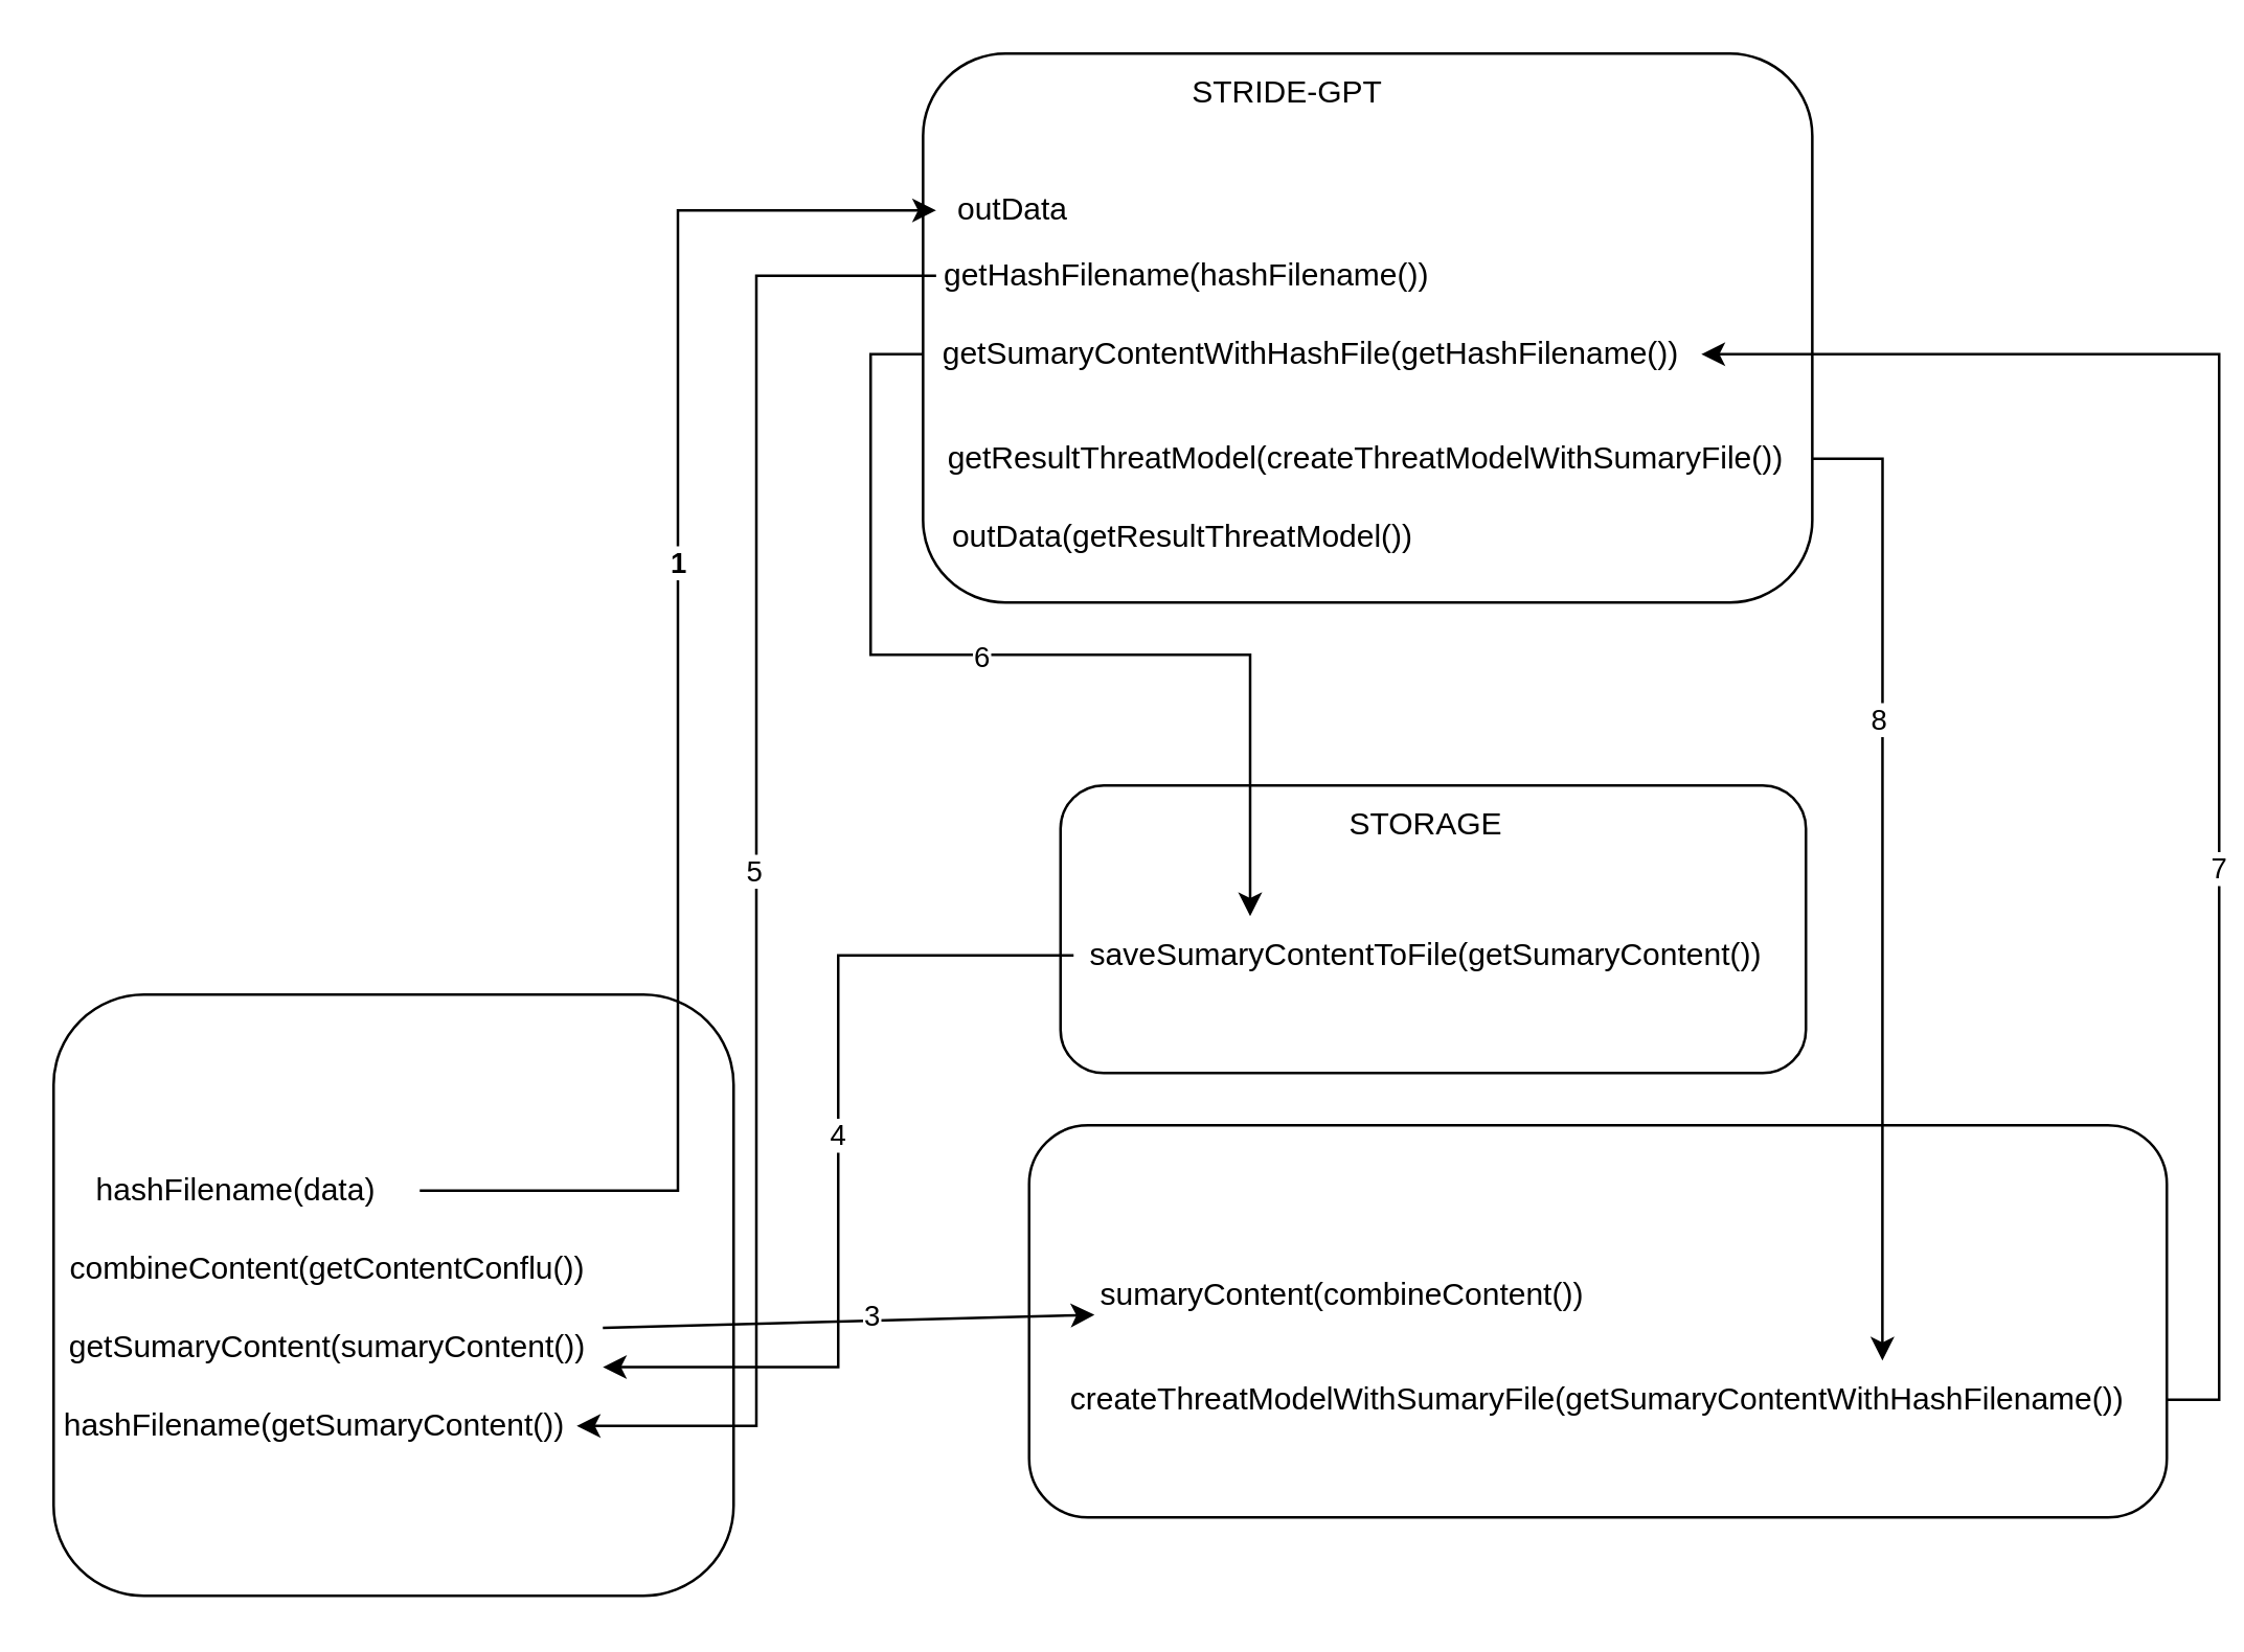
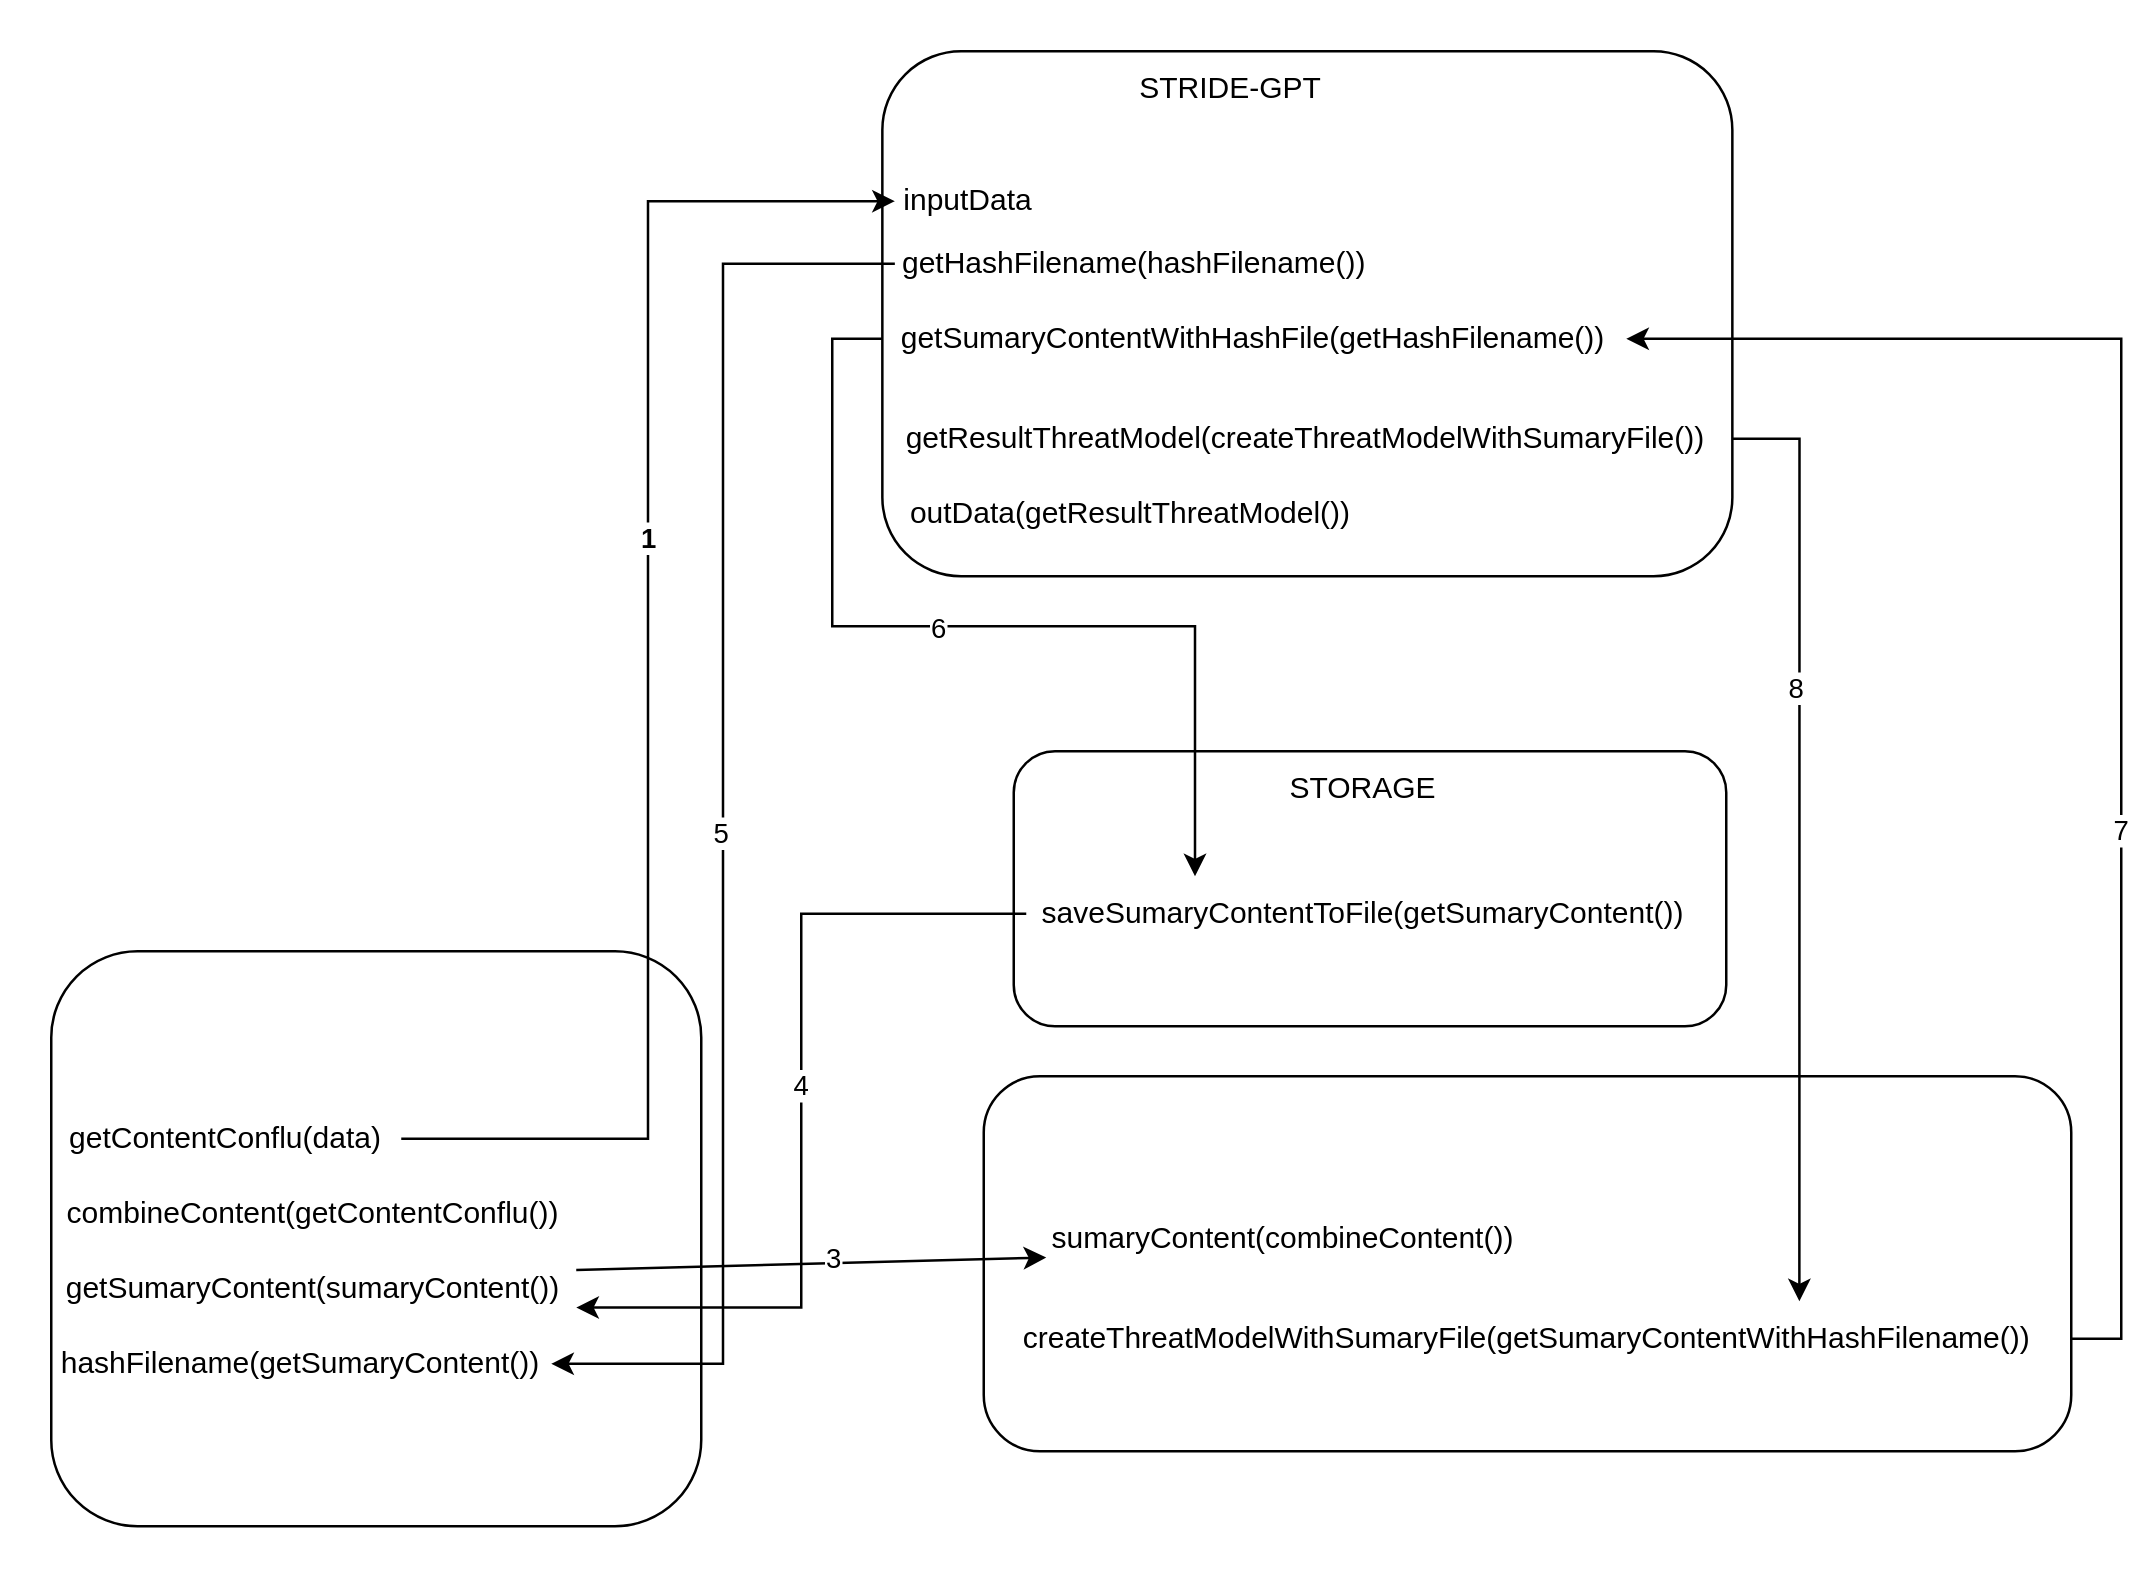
- <mxCell id="11" value="outData" style="text;html=1;align=center;verticalAlign=middle;whiteSpace=wrap;rounded=0;" parent="1" vertex="1"><mxGeometry x="357.44" y="65" width="60" height="30" as="geometry" /></mxCell>
+ <mxCell id="11" value="inputData" style="text;html=1;align=center;verticalAlign=middle;whiteSpace=wrap;rounded=0;" parent="1" vertex="1"><mxGeometry x="357.44" y="65" width="60" height="30" as="geometry" /></mxCell>
- <mxCell id="8" value="hashFilename(data)" style="text;html=1;align=center;verticalAlign=middle;whiteSpace=wrap;rounded=0;" parent="1" vertex="1"><mxGeometry x="20" y="440" width="140" height="30" as="geometry" /></mxCell>
+ <mxCell id="8" value="getContentConflu(data)" style="text;html=1;align=center;verticalAlign=middle;whiteSpace=wrap;rounded=0;" parent="1" vertex="1"><mxGeometry x="20" y="440" width="140" height="30" as="geometry" /></mxCell>
